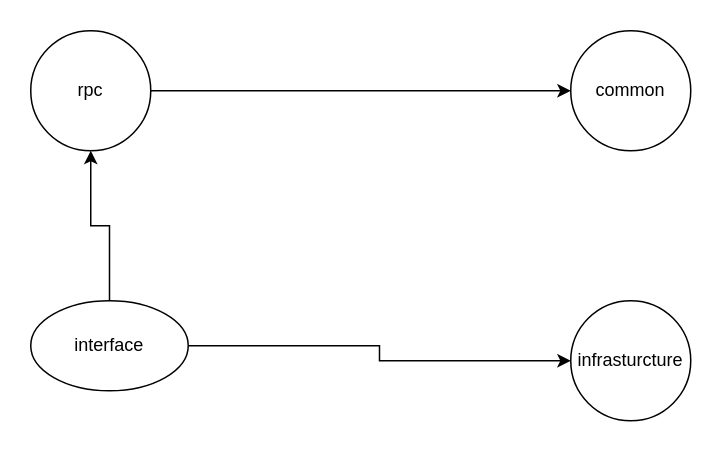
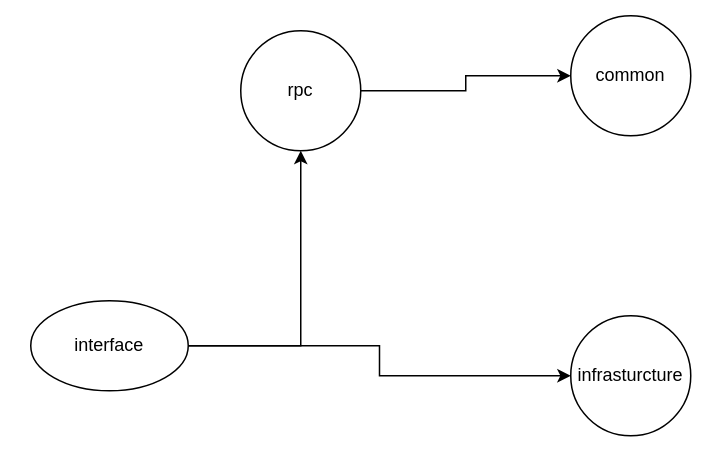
- <mxCell id="4" value="rpc" style="ellipse;whiteSpace=wrap;html=1;aspect=fixed;" vertex="1" parent="1"><mxGeometry x="20" y="20" width="80" height="80" as="geometry" /></mxCell>
+ <mxCell id="4" value="rpc" style="ellipse;whiteSpace=wrap;html=1;aspect=fixed;" vertex="1" parent="1"><mxGeometry x="160" y="20" width="80" height="80" as="geometry" /></mxCell>
- <mxCell id="2" value="common" style="ellipse;whiteSpace=wrap;html=1;aspect=fixed;" vertex="1" parent="1"><mxGeometry x="380" y="20" width="80" height="80" as="geometry" /></mxCell>
+ <mxCell id="2" value="common" style="ellipse;whiteSpace=wrap;html=1;aspect=fixed;" vertex="1" parent="1"><mxGeometry x="380" y="10" width="80" height="80" as="geometry" /></mxCell>
- <mxCell id="8" value="infrasturcture" style="ellipse;whiteSpace=wrap;html=1;aspect=fixed;" vertex="1" parent="1"><mxGeometry x="380" y="200" width="80" height="80" as="geometry" /></mxCell>
+ <mxCell id="8" value="infrasturcture" style="ellipse;whiteSpace=wrap;html=1;aspect=fixed;" vertex="1" parent="1"><mxGeometry x="380" y="210" width="80" height="80" as="geometry" /></mxCell>
